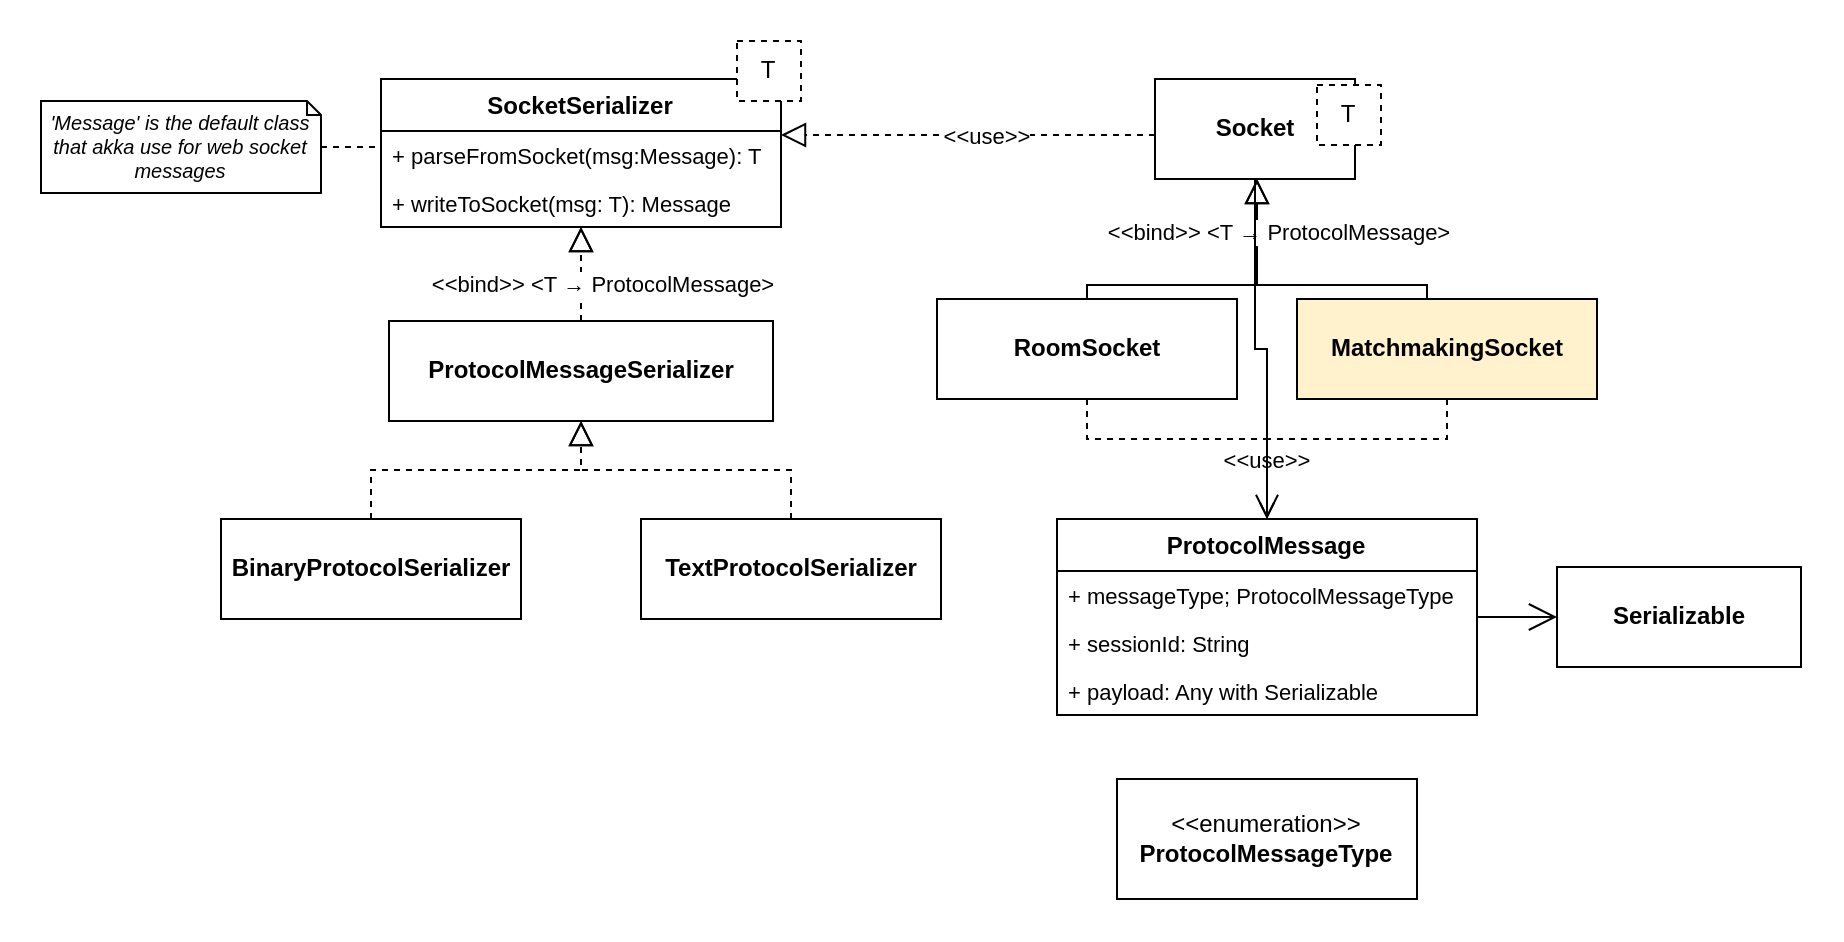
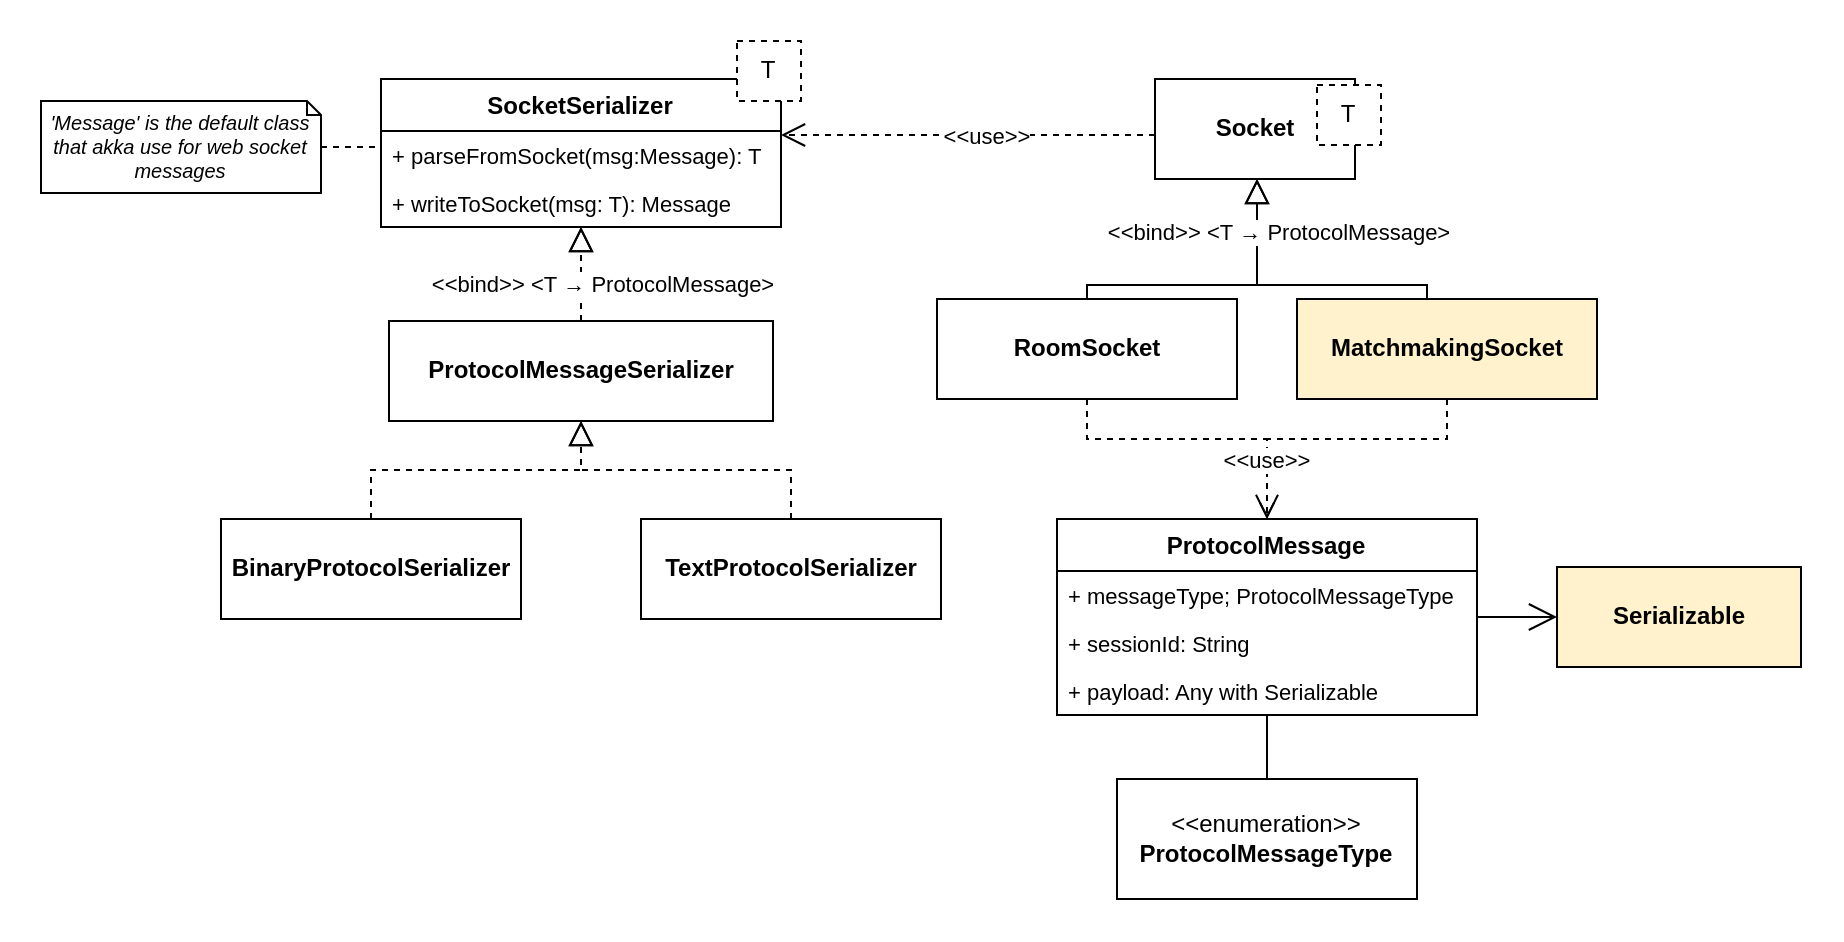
- <mxCell id="23" style="edgeStyle=orthogonalEdgeStyle;rounded=0;orthogonalLoop=1;jettySize=auto;html=1;endArrow=block;endFill=0;dashed=1;endSize=10;" edge="1" parent="1" source="25" target="30"><mxGeometry relative="1" as="geometry"><Array as="points"><mxPoint x="430" y="67" /><mxPoint x="430" y="67" /></Array></mxGeometry></mxCell>
+ <mxCell id="23" style="edgeStyle=orthogonalEdgeStyle;rounded=0;orthogonalLoop=1;jettySize=auto;html=1;endArrow=open;endFill=0;dashed=1;endSize=10;" edge="1" parent="1" source="25" target="30"><mxGeometry relative="1" as="geometry"><Array as="points"><mxPoint x="430" y="67" /><mxPoint x="430" y="67" /></Array></mxGeometry></mxCell>
- <mxCell id="34" style="edgeStyle=orthogonalEdgeStyle;rounded=0;orthogonalLoop=1;jettySize=auto;html=1;endArrow=none;endFill=0;endSize=10;" edge="1" parent="1" source="35" target="25"><mxGeometry relative="1" as="geometry" /></mxCell>
+ <mxCell id="34" style="edgeStyle=orthogonalEdgeStyle;rounded=0;orthogonalLoop=1;jettySize=auto;html=1;endArrow=none;endFill=0;endSize=10;" edge="1" parent="1" source="35" target="13"><mxGeometry relative="1" as="geometry" /></mxCell>
- <mxCell id="12" value="&lt;b&gt;Serializable&lt;/b&gt;" style="html=1;" parent="1" vertex="1"><mxGeometry x="778" y="283" width="122" height="50" as="geometry" /></mxCell>
+ <mxCell id="12" value="&lt;b&gt;Serializable&lt;/b&gt;" style="html=1;fillColor=#fff2cc;" parent="1" vertex="1"><mxGeometry x="778" y="283" width="122" height="50" as="geometry" /></mxCell>
